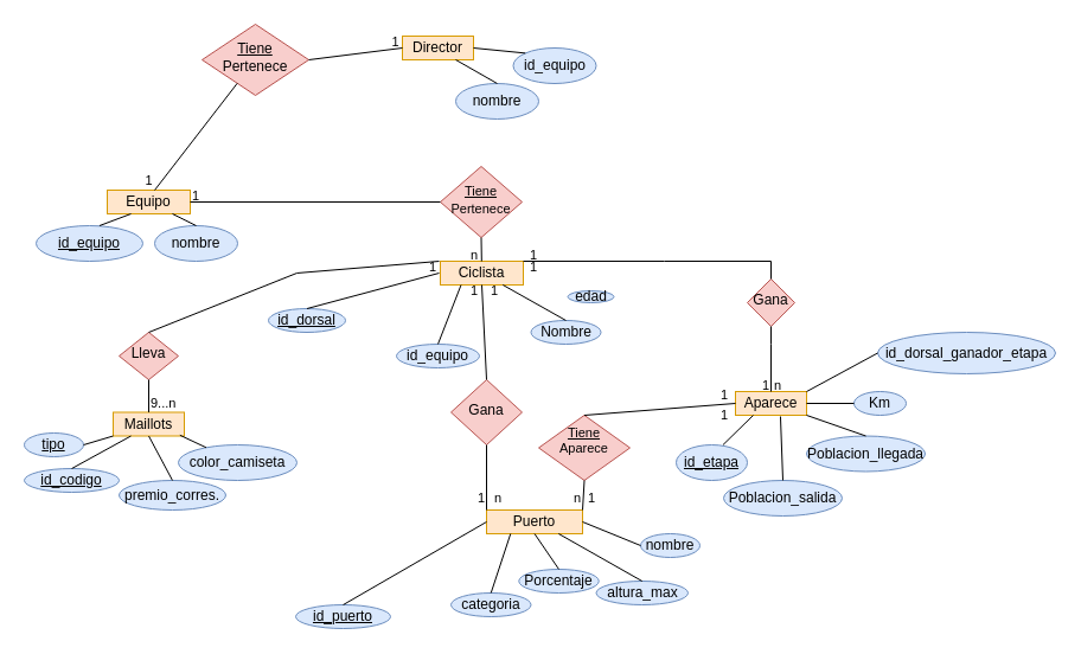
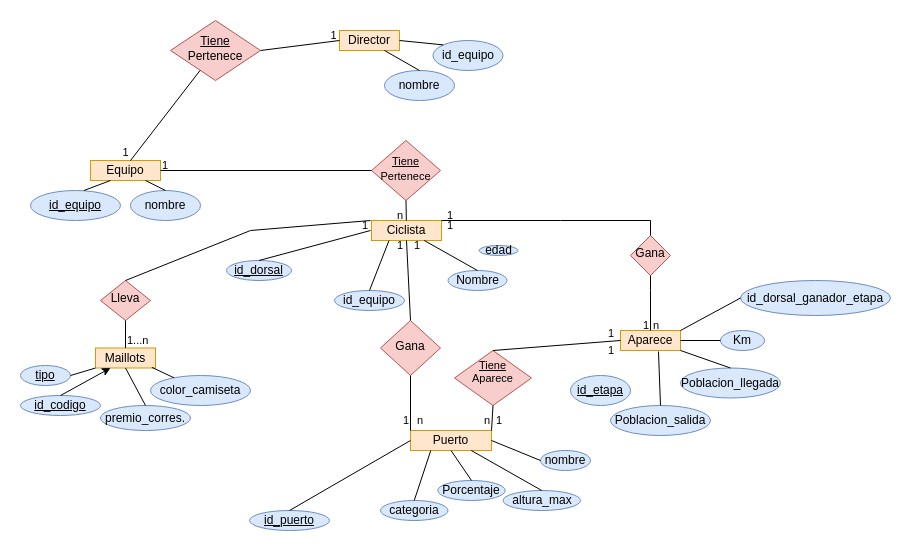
- <mxCell id="73" value="9...n" style="text;html=1;align=left;verticalAlign=middle;resizable=0;points=[];autosize=1;strokeColor=none;fillColor=none;fontSize=11;" vertex="1" parent="1"><mxGeometry x="125" y="325" width="40" height="30" as="geometry" /></mxCell>
+ <mxCell id="73" value="1...n" style="text;html=1;align=left;verticalAlign=middle;resizable=0;points=[];autosize=1;strokeColor=none;fillColor=none;fontSize=11;" vertex="1" parent="1"><mxGeometry x="125" y="325" width="40" height="30" as="geometry" /></mxCell>
- <mxCell id="41" value="" style="endArrow=none;html=1;rounded=0;fontSize=11;entryX=0.25;entryY=1;entryDx=0;entryDy=0;exitX=0.658;exitY=0;exitDx=0;exitDy=0;exitPerimeter=0;" edge="1" parent="1" source="17" target="4"><mxGeometry width="50" height="50" relative="1" as="geometry"><mxPoint x="310" y="500" as="sourcePoint" /><mxPoint x="360" y="450" as="targetPoint" /></mxGeometry></mxCell>
- <mxCell id="67" value="" style="endArrow=none;html=1;rounded=0;fontSize=11;entryX=0.25;entryY=1;entryDx=0;entryDy=0;exitX=0.5;exitY=0;exitDx=0;exitDy=0;" edge="1" parent="1" source="62" target="7"><mxGeometry width="50" height="50" relative="1" as="geometry"><mxPoint x="90" y="405" as="sourcePoint" /><mxPoint x="105" y="395" as="targetPoint" /></mxGeometry></mxCell>
+ <mxCell id="67" value="" style="endArrow=classic;html=1;rounded=0;fontSize=11;entryX=0.25;entryY=1;entryDx=0;entryDy=0;exitX=0.5;exitY=0;exitDx=0;exitDy=0;" edge="1" parent="1" source="62" target="7"><mxGeometry width="50" height="50" relative="1" as="geometry"><mxPoint x="90" y="405" as="sourcePoint" /><mxPoint x="105" y="395" as="targetPoint" /></mxGeometry></mxCell>
